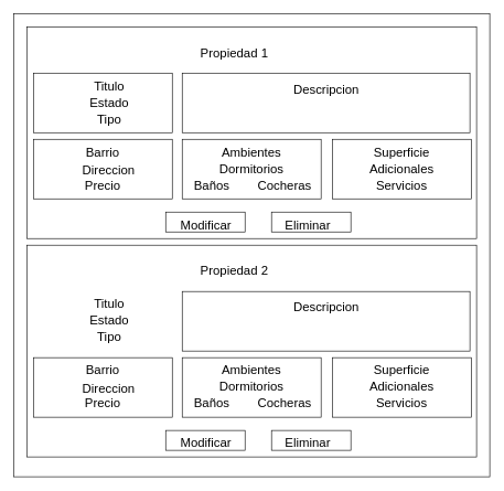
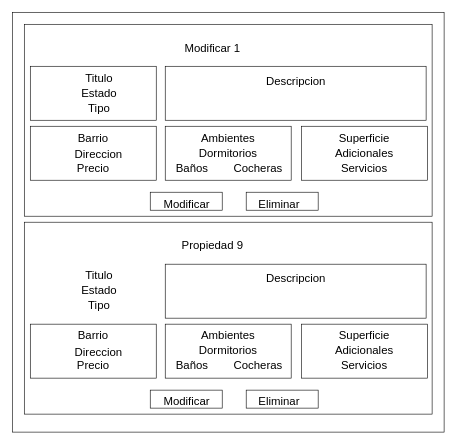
- <mxCell id="4" value="Propiedad 1" style="text;html=1;strokeColor=none;fillColor=none;align=center;verticalAlign=middle;whiteSpace=wrap;rounded=0;fontSize=19;" vertex="1" parent="1"><mxGeometry x="291" y="60" width="126" height="40" as="geometry" /></mxCell>
+ <mxCell id="4" value="Modificar 1" style="text;html=1;strokeColor=none;fillColor=none;align=center;verticalAlign=middle;whiteSpace=wrap;rounded=0;fontSize=19;" vertex="1" parent="1"><mxGeometry x="291" y="60" width="126" height="40" as="geometry" /></mxCell>
- <mxCell id="29" value="Propiedad 2" style="text;html=1;strokeColor=none;fillColor=none;align=center;verticalAlign=middle;whiteSpace=wrap;rounded=0;fontSize=19;" vertex="1" parent="1"><mxGeometry x="291" y="390" width="126" height="40" as="geometry" /></mxCell>
+ <mxCell id="29" value="Propiedad 9" style="text;html=1;strokeColor=none;fillColor=none;align=center;verticalAlign=middle;whiteSpace=wrap;rounded=0;fontSize=19;" vertex="1" parent="1"><mxGeometry x="291" y="390" width="126" height="40" as="geometry" /></mxCell>
